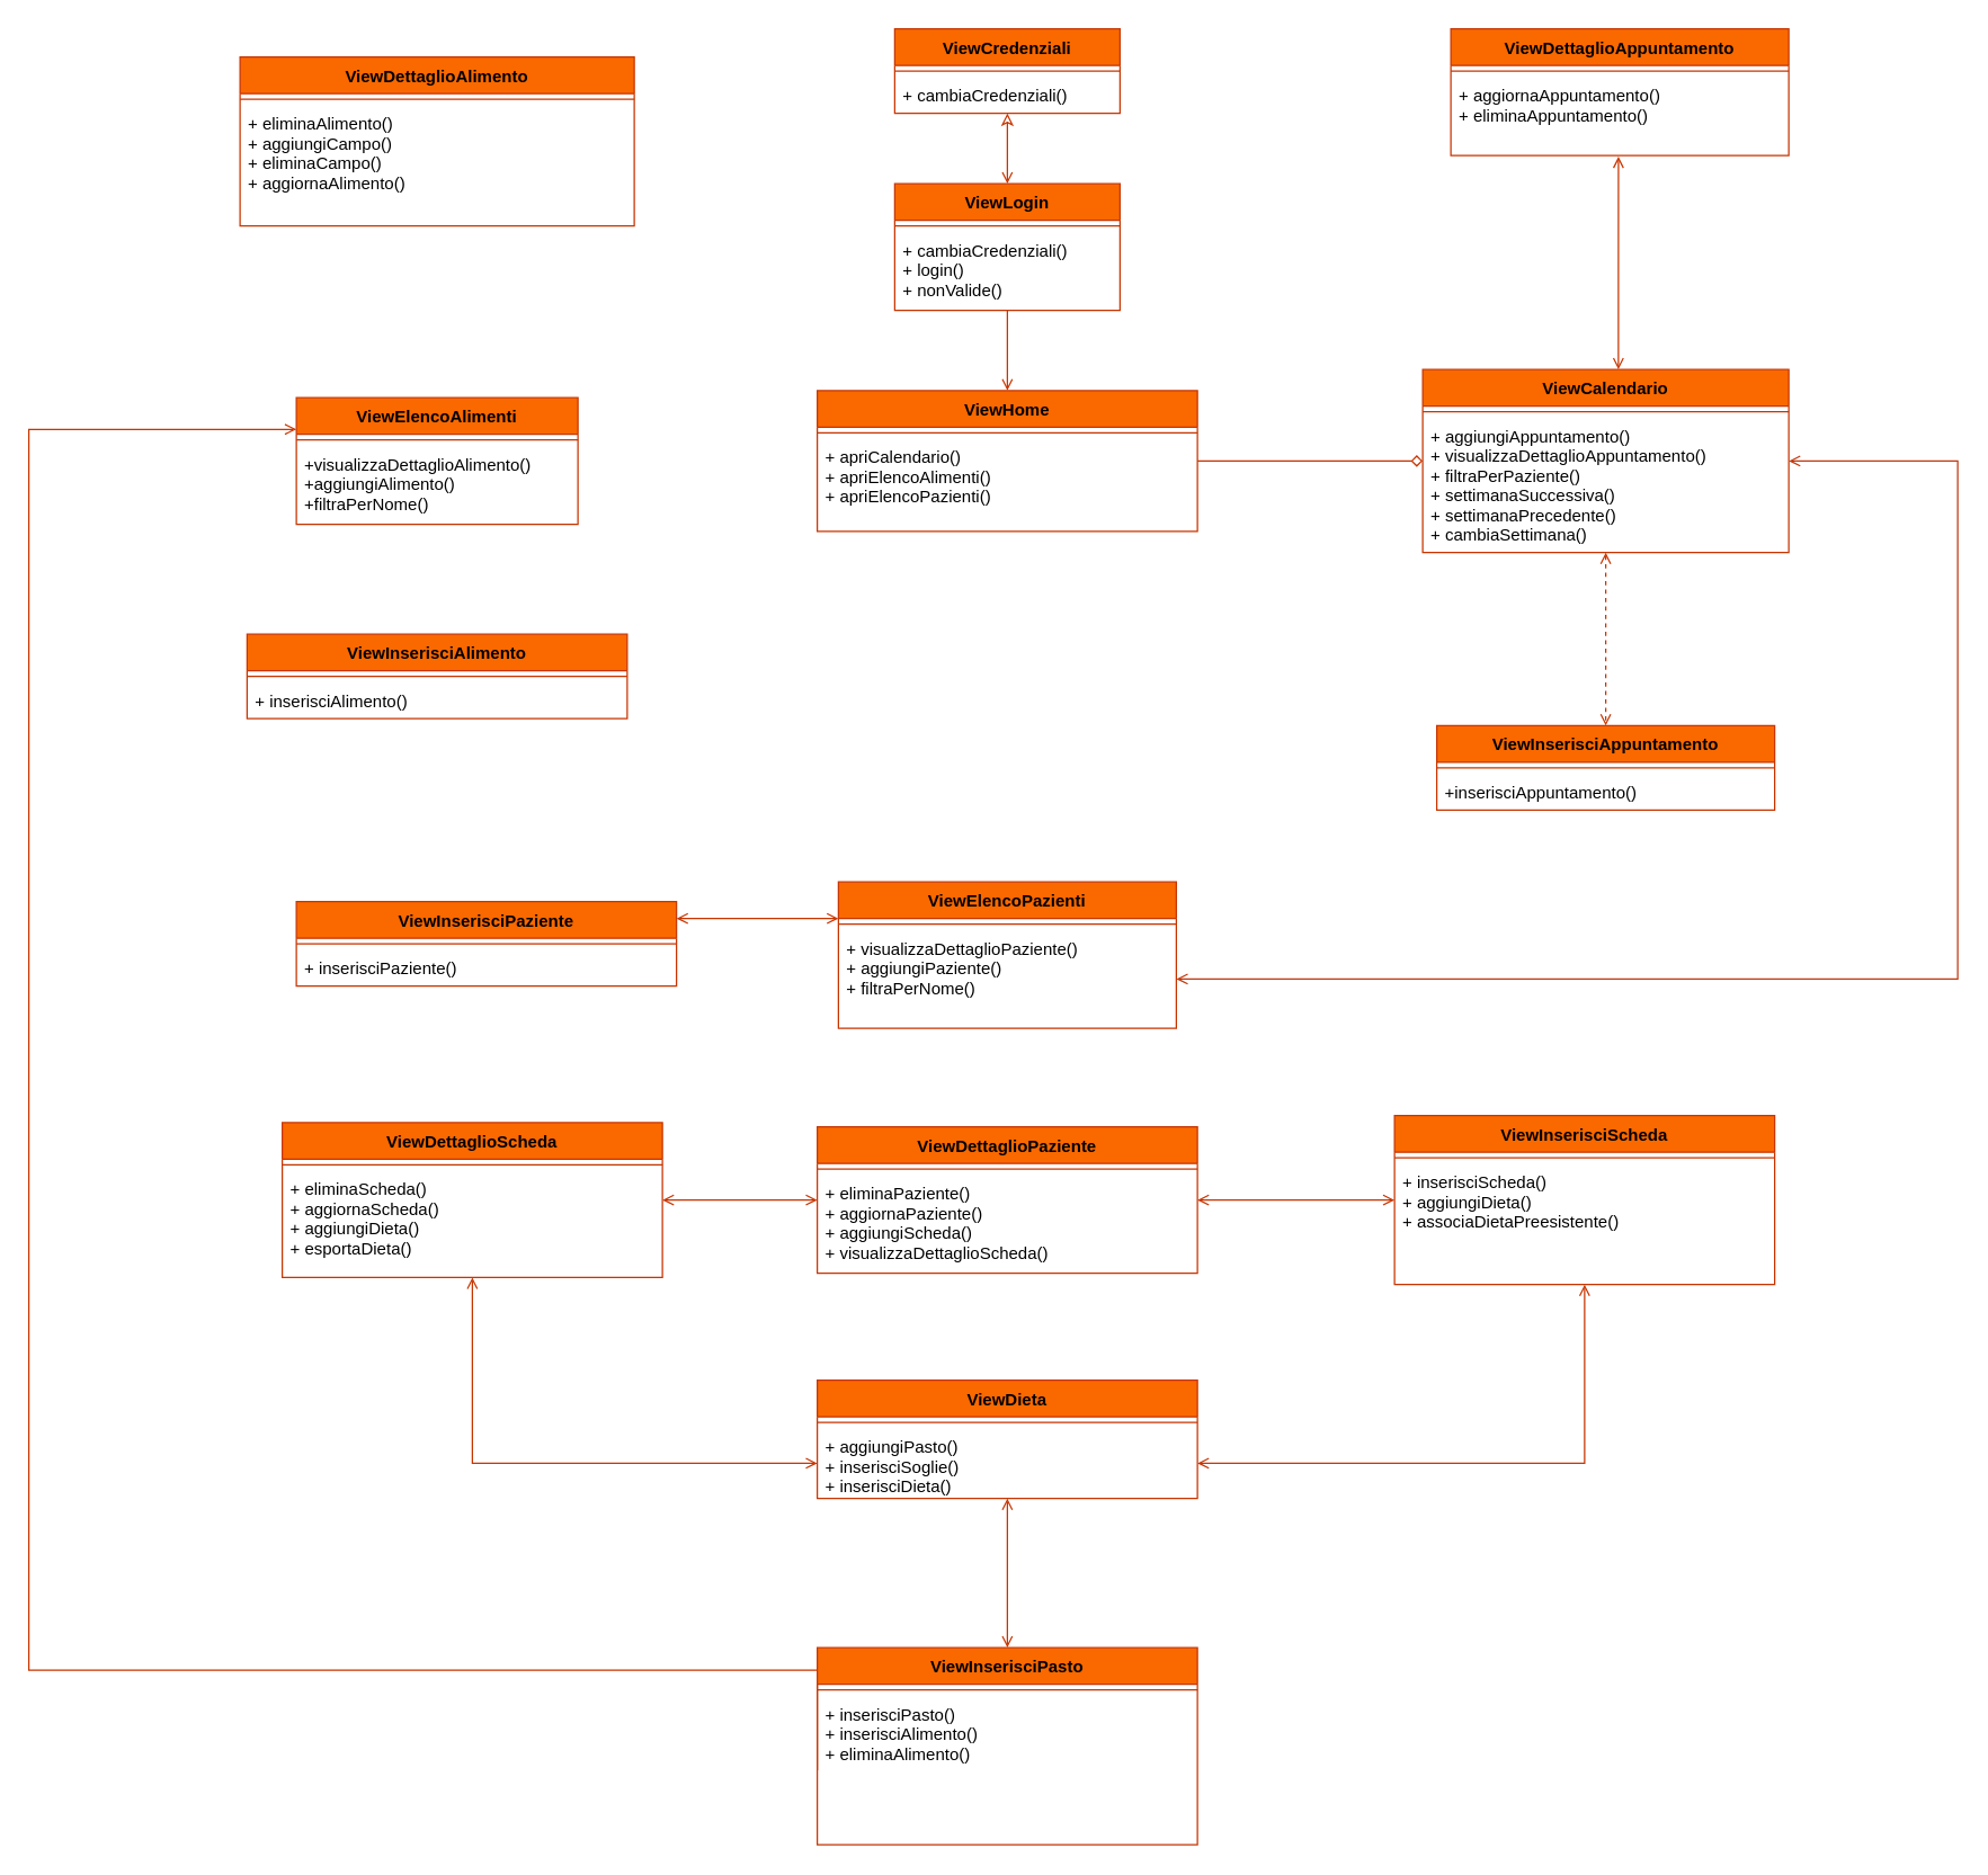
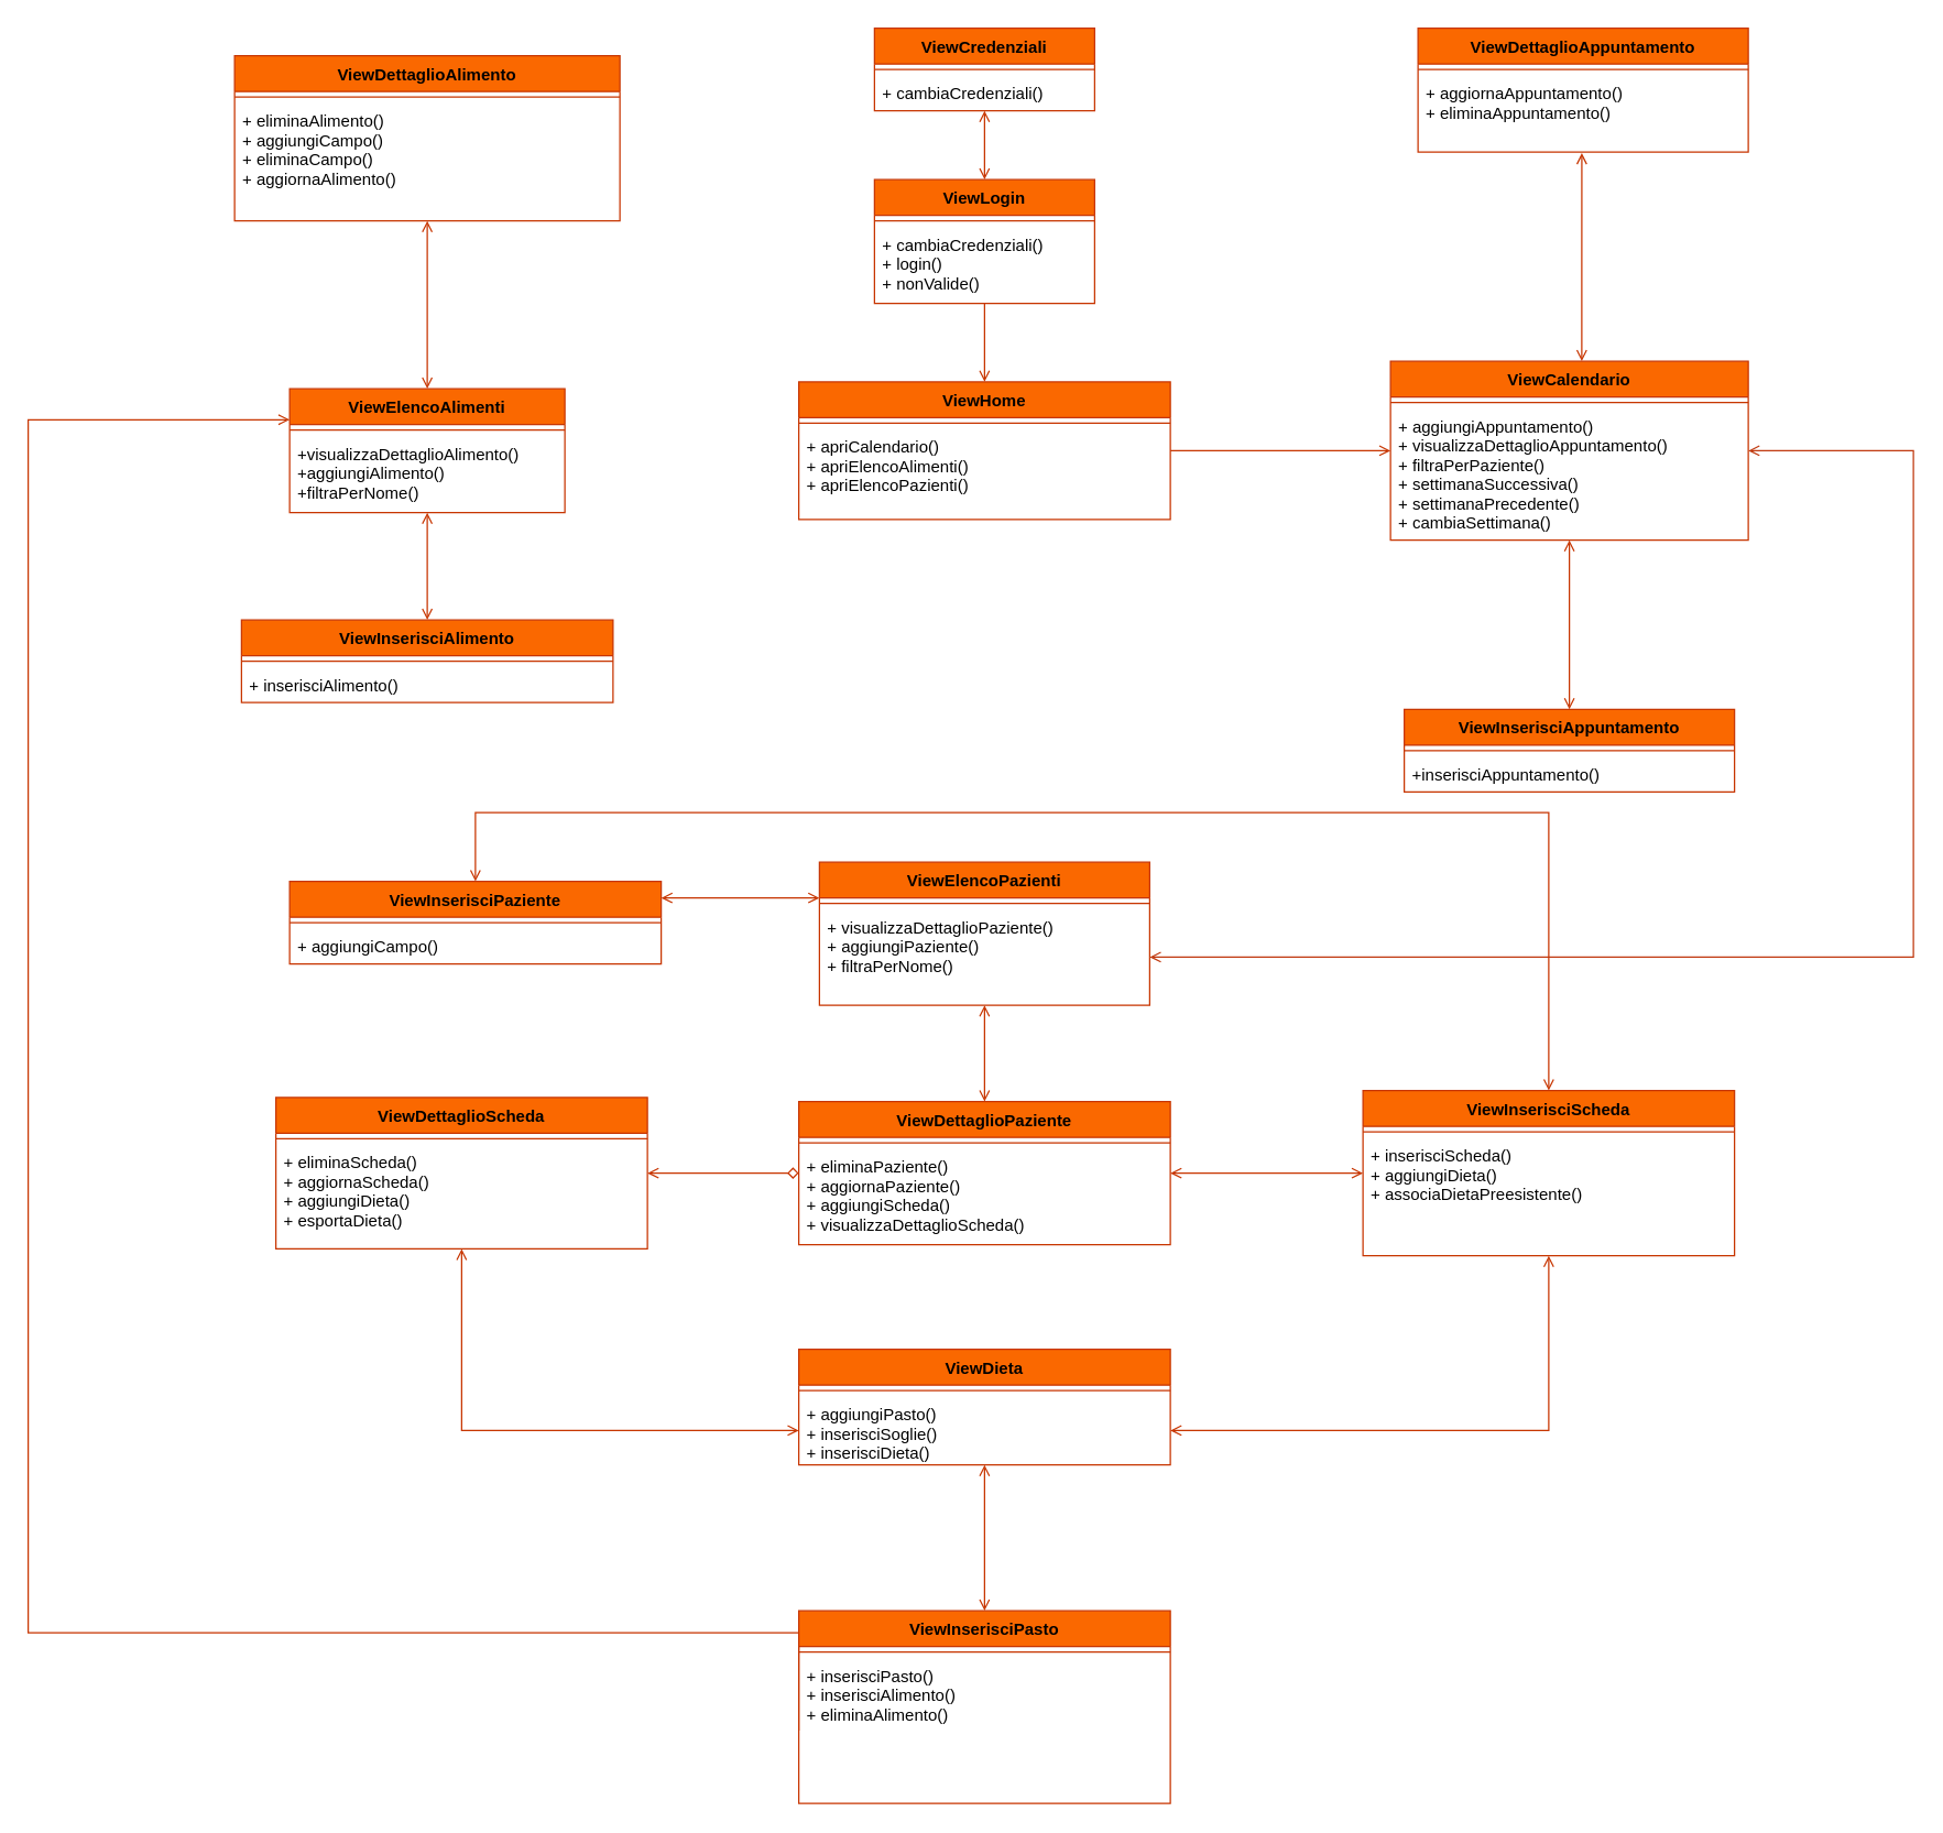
- <mxCell id="8" style="edgeStyle=orthogonalEdgeStyle;rounded=0;orthogonalLoop=1;jettySize=auto;html=1;startArrow=open;startFill=0;endArrow=classic;endFill=0;fillColor=#fa6800;strokeColor=#C73500;" parent="1" source="9" target="12" edge="1"><mxGeometry relative="1" as="geometry" /></mxCell>
+ <mxCell id="8" style="edgeStyle=orthogonalEdgeStyle;rounded=0;orthogonalLoop=1;jettySize=auto;html=1;startArrow=open;startFill=0;endArrow=open;endFill=0;fillColor=#fa6800;strokeColor=#C73500;" parent="1" source="9" target="12" edge="1"><mxGeometry relative="1" as="geometry" /></mxCell>
+ <mxCell id="3" style="edgeStyle=orthogonalEdgeStyle;rounded=0;orthogonalLoop=1;jettySize=auto;html=1;startArrow=open;startFill=0;endArrow=open;endFill=0;fillColor=#fa6800;strokeColor=#C73500;" parent="1" source="4" target="15" edge="1"><mxGeometry relative="1" as="geometry" /></mxCell>
- <mxCell id="55" style="edgeStyle=orthogonalEdgeStyle;rounded=0;orthogonalLoop=1;jettySize=auto;html=1;endArrow=diamond;endFill=0;fillColor=#fa6800;strokeColor=#C73500;" parent="1" source="56" target="21" edge="1"><mxGeometry relative="1" as="geometry" /></mxCell>
+ <mxCell id="55" style="edgeStyle=orthogonalEdgeStyle;rounded=0;orthogonalLoop=1;jettySize=auto;html=1;endArrow=open;endFill=0;fillColor=#fa6800;strokeColor=#C73500;" parent="1" source="56" target="21" edge="1"><mxGeometry relative="1" as="geometry" /></mxCell>
+ <mxCell id="2" style="edgeStyle=orthogonalEdgeStyle;rounded=0;orthogonalLoop=1;jettySize=auto;html=1;startArrow=open;startFill=0;endArrow=open;endFill=0;fillColor=#fa6800;strokeColor=#C73500;" parent="1" source="4" target="59" edge="1"><mxGeometry relative="1" as="geometry" /></mxCell>
- <mxCell id="19" style="edgeStyle=orthogonalEdgeStyle;rounded=0;orthogonalLoop=1;jettySize=auto;html=1;entryX=0.5;entryY=0;entryDx=0;entryDy=0;startArrow=open;startFill=0;endArrow=open;endFill=0;fillColor=#fa6800;strokeColor=#C73500;dashed=1;" parent="1" source="21" target="24" edge="1"><mxGeometry relative="1" as="geometry" /></mxCell>
+ <mxCell id="19" style="edgeStyle=orthogonalEdgeStyle;rounded=0;orthogonalLoop=1;jettySize=auto;html=1;entryX=0.5;entryY=0;entryDx=0;entryDy=0;startArrow=open;startFill=0;endArrow=open;endFill=0;fillColor=#fa6800;strokeColor=#C73500;" parent="1" source="21" target="24" edge="1"><mxGeometry relative="1" as="geometry" /></mxCell>
+ <mxCell id="38" style="edgeStyle=orthogonalEdgeStyle;rounded=0;orthogonalLoop=1;jettySize=auto;html=1;exitX=0.5;exitY=0;exitDx=0;exitDy=0;entryX=0.5;entryY=0;entryDx=0;entryDy=0;startArrow=open;startFill=0;endArrow=open;endFill=0;fillColor=#fa6800;strokeColor=#C73500;" parent="1" source="39" target="48" edge="1"><mxGeometry relative="1" as="geometry"><Array as="points"><mxPoint x="345" y="590" /><mxPoint x="1125" y="590" /></Array></mxGeometry></mxCell>
- <mxCell id="41" value="+ inserisciPaziente()" style="text;strokeColor=none;fillColor=none;align=left;verticalAlign=top;spacingLeft=4;spacingRight=4;overflow=hidden;rotatable=0;points=[[0,0.5],[1,0.5]];portConstraint=eastwest;" parent="39" vertex="1"><mxGeometry y="34" width="270" height="26" as="geometry" /></mxCell>
+ <mxCell id="41" value="+ aggiungiCampo()" style="text;strokeColor=none;fillColor=none;align=left;verticalAlign=top;spacingLeft=4;spacingRight=4;overflow=hidden;rotatable=0;points=[[0,0.5],[1,0.5]];portConstraint=eastwest;" parent="39" vertex="1"><mxGeometry y="34" width="270" height="26" as="geometry" /></mxCell>
+ <mxCell id="33" style="edgeStyle=orthogonalEdgeStyle;rounded=0;orthogonalLoop=1;jettySize=auto;html=1;startArrow=open;startFill=0;endArrow=open;endFill=0;fillColor=#fa6800;strokeColor=#C73500;" parent="1" source="34" target="30" edge="1"><mxGeometry relative="1" as="geometry" /></mxCell>
- <mxCell id="42" value="" style="edgeStyle=orthogonalEdgeStyle;rounded=0;orthogonalLoop=1;jettySize=auto;html=1;startArrow=open;startFill=0;endArrow=open;endFill=0;fillColor=#fa6800;strokeColor=#C73500;" parent="1" source="44" target="34" edge="1"><mxGeometry relative="1" as="geometry" /></mxCell>
+ <mxCell id="42" value="" style="edgeStyle=orthogonalEdgeStyle;rounded=0;orthogonalLoop=1;jettySize=auto;html=1;startArrow=open;startFill=0;endArrow=diamond;endFill=0;fillColor=#fa6800;strokeColor=#C73500;" parent="1" source="44" target="34" edge="1"><mxGeometry relative="1" as="geometry" /></mxCell>
